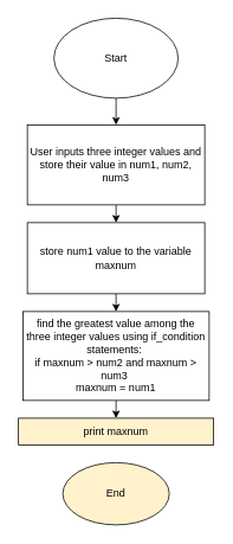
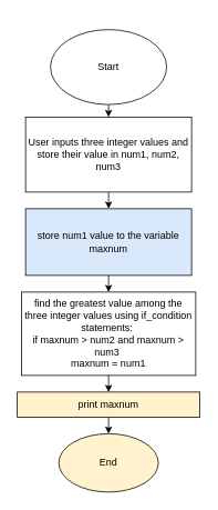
- <mxCell id="3" value="Start" style="ellipse;whiteSpace=wrap;html=1;" vertex="1" parent="1"><mxGeometry x="60" y="20" width="140" height="90" as="geometry" /></mxCell>
+ <mxCell id="3" value="Start" style="ellipse;whiteSpace=wrap;html=1;" vertex="1" parent="1"><mxGeometry x="60" y="35" width="140" height="90" as="geometry" /></mxCell>
- <mxCell id="7" value="store num1 value to the variable maxnum" style="rounded=0;whiteSpace=wrap;html=1;" vertex="1" parent="1"><mxGeometry x="30" y="250" width="200" height="80" as="geometry" /></mxCell>
+ <mxCell id="7" value="store num1 value to the variable maxnum" style="rounded=0;whiteSpace=wrap;html=1;fillColor=#dae8fc;" vertex="1" parent="1"><mxGeometry x="30" y="250" width="200" height="80" as="geometry" /></mxCell>
+ <mxCell id="11" value="" style="edgeStyle=none;html=1;" edge="1" parent="1" source="12" target="10"><mxGeometry relative="1" as="geometry" /></mxCell>
